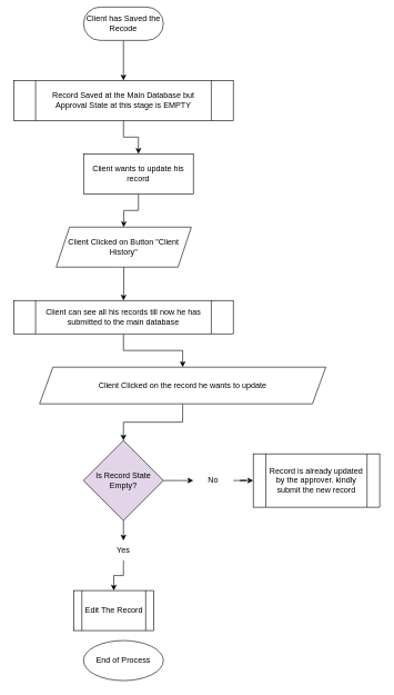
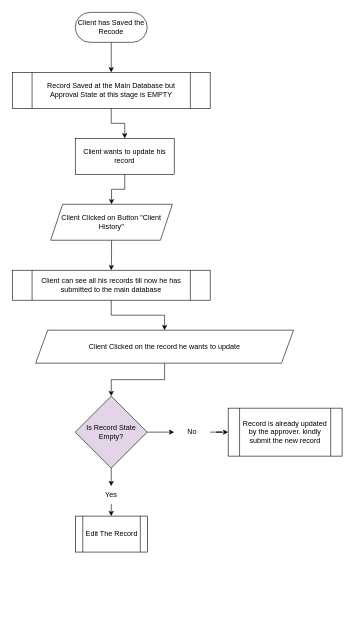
- <mxCell id="3" value="Client has Saved the Recode" style="rounded=1;whiteSpace=wrap;html=1;arcSize=50;" vertex="1" parent="1"><mxGeometry x="125" y="10" width="120" height="50" as="geometry" /></mxCell>
+ <mxCell id="3" value="Client has Saved the Recode" style="rounded=1;whiteSpace=wrap;html=1;arcSize=50;" vertex="1" parent="1"><mxGeometry x="125" y="20" width="120" height="50" as="geometry" /></mxCell>
- <mxCell id="21" value="Edit The Record" style="shape=process;whiteSpace=wrap;html=1;backgroundOutline=1;" vertex="1" parent="1"><mxGeometry x="110.5" y="885" width="120" height="60" as="geometry" /></mxCell>
+ <mxCell id="21" value="Edit The Record" style="shape=process;whiteSpace=wrap;html=1;backgroundOutline=1;" vertex="1" parent="1"><mxGeometry x="125.5" y="860" width="120" height="60" as="geometry" /></mxCell>
- <mxCell id="23" value="End of Process" style="ellipse;whiteSpace=wrap;html=1;" vertex="1" parent="1"><mxGeometry x="125" y="960" width="120" height="60" as="geometry" /></mxCell>
